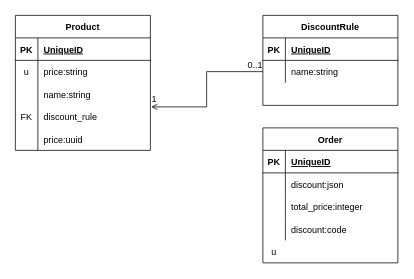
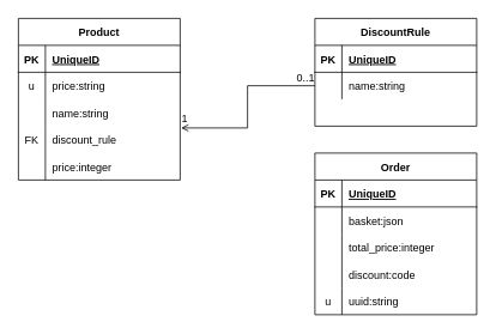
- <mxCell id="27" value="price:uuid" style="shape=partialRectangle;connectable=0;fillColor=none;top=0;left=0;bottom=0;right=0;align=left;spacingLeft=6;overflow=hidden;" parent="25" vertex="1"><mxGeometry x="30" width="150" height="30" as="geometry" /></mxCell>
+ <mxCell id="27" value="price:integer" style="shape=partialRectangle;connectable=0;fillColor=none;top=0;left=0;bottom=0;right=0;align=left;spacingLeft=6;overflow=hidden;" parent="25" vertex="1"><mxGeometry x="30" width="150" height="30" as="geometry" /></mxCell>
- <mxCell id="34" value="discount:json" style="shape=partialRectangle;connectable=0;fillColor=none;top=0;left=0;bottom=0;right=0;align=left;spacingLeft=6;overflow=hidden;" parent="32" vertex="1"><mxGeometry x="30" width="150" height="30" as="geometry" /></mxCell>
+ <mxCell id="34" value="basket:json" style="shape=partialRectangle;connectable=0;fillColor=none;top=0;left=0;bottom=0;right=0;align=left;spacingLeft=6;overflow=hidden;" parent="32" vertex="1"><mxGeometry x="30" width="150" height="30" as="geometry" /></mxCell>
+ <mxCell id="43" value="uuid:string" style="shape=partialRectangle;connectable=0;fillColor=none;top=0;left=0;bottom=0;right=0;align=left;spacingLeft=6;overflow=hidden;" parent="41" vertex="1"><mxGeometry x="30" width="150" height="30" as="geometry" /></mxCell>
